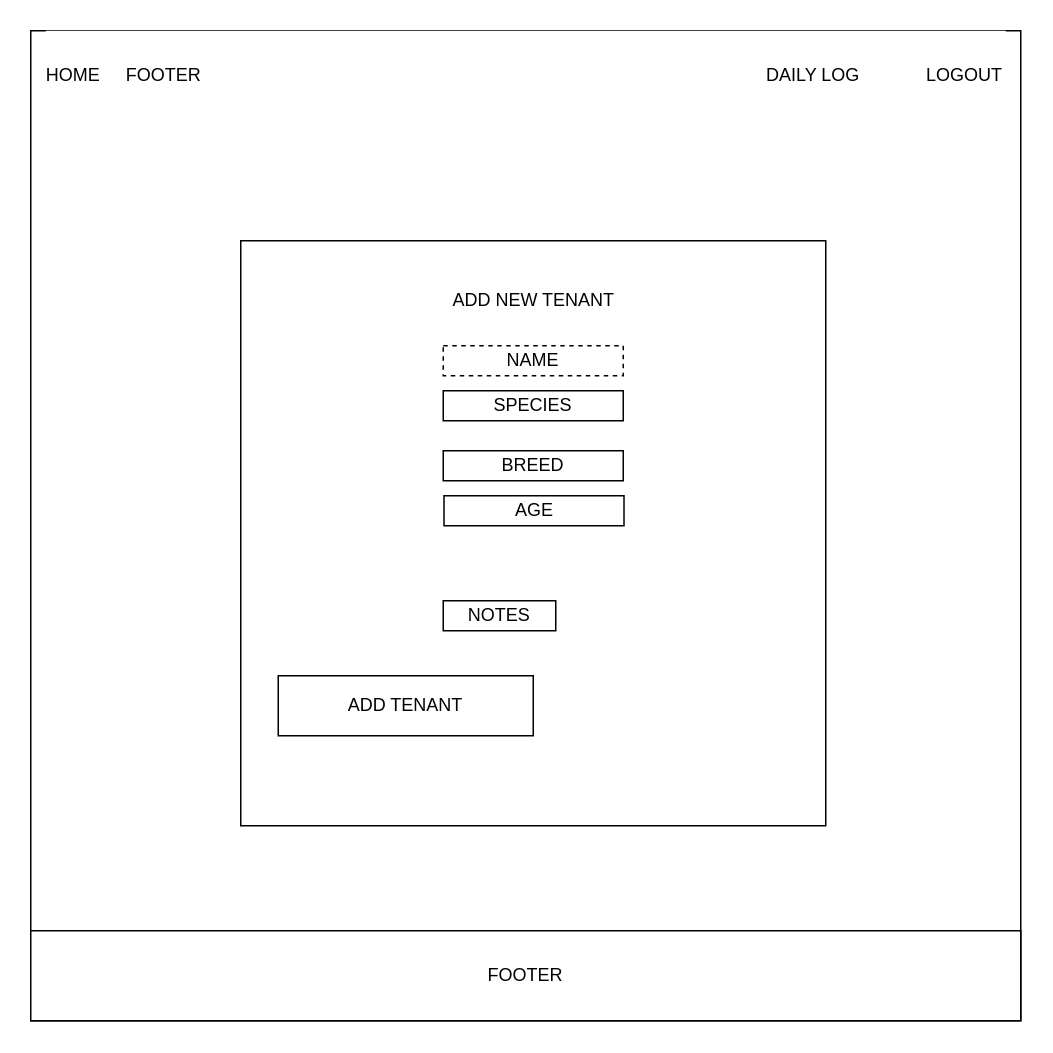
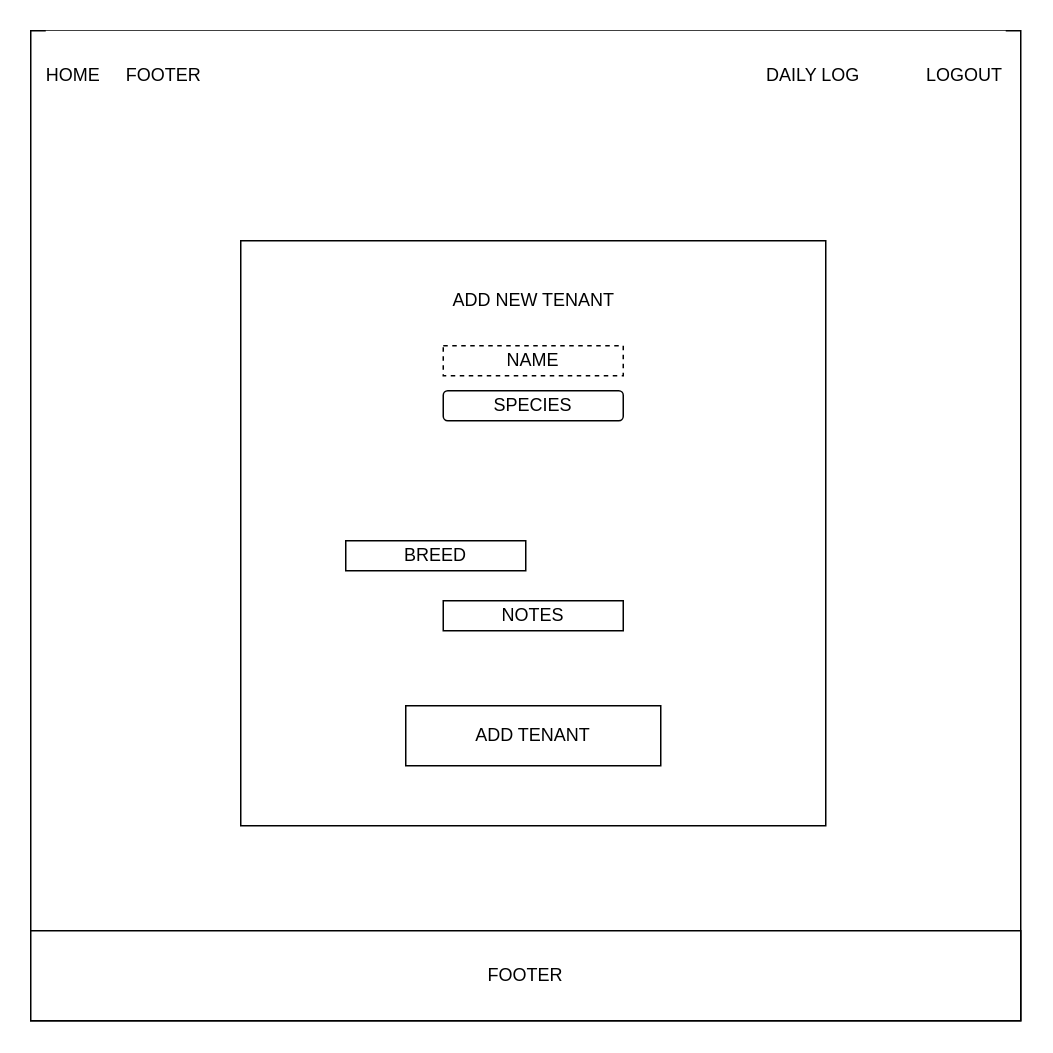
- <mxCell id="9" value="SPECIES" style="rounded=0;whiteSpace=wrap;html=1;" parent="1" vertex="1"><mxGeometry x="295" y="260" width="120" height="20" as="geometry" /></mxCell>
+ <mxCell id="9" value="SPECIES" style="whiteSpace=wrap;html=1;rounded=1;" parent="1" vertex="1"><mxGeometry x="295" y="260" width="120" height="20" as="geometry" /></mxCell>
- <mxCell id="11" value="BREED" style="rounded=0;whiteSpace=wrap;html=1;" vertex="1" parent="1"><mxGeometry x="295" y="300" width="120" height="20" as="geometry" /></mxCell>
+ <mxCell id="11" value="BREED" style="rounded=0;whiteSpace=wrap;html=1;" vertex="1" parent="1"><mxGeometry x="230" y="360" width="120" height="20" as="geometry" /></mxCell>
- <mxCell id="12" value="AGE" style="rounded=0;whiteSpace=wrap;html=1;" vertex="1" parent="1"><mxGeometry x="295.5" y="330" width="120" height="20" as="geometry" /></mxCell>
- <mxCell id="10" value="NOTES" style="rounded=0;whiteSpace=wrap;html=1;" parent="1" vertex="1"><mxGeometry x="295" y="400" width="75" height="20" as="geometry" /></mxCell>
+ <mxCell id="10" value="NOTES" style="rounded=0;whiteSpace=wrap;html=1;" parent="1" vertex="1"><mxGeometry x="295" y="400" width="120" height="20" as="geometry" /></mxCell>
- <mxCell id="7" value="ADD TENANT" style="rounded=0;whiteSpace=wrap;html=1;fillColor=none;" parent="1" vertex="1"><mxGeometry x="185" y="450" width="170" height="40" as="geometry" /></mxCell>
+ <mxCell id="7" value="ADD TENANT" style="rounded=0;whiteSpace=wrap;html=1;fillColor=none;" parent="1" vertex="1"><mxGeometry x="270" y="470" width="170" height="40" as="geometry" /></mxCell>
